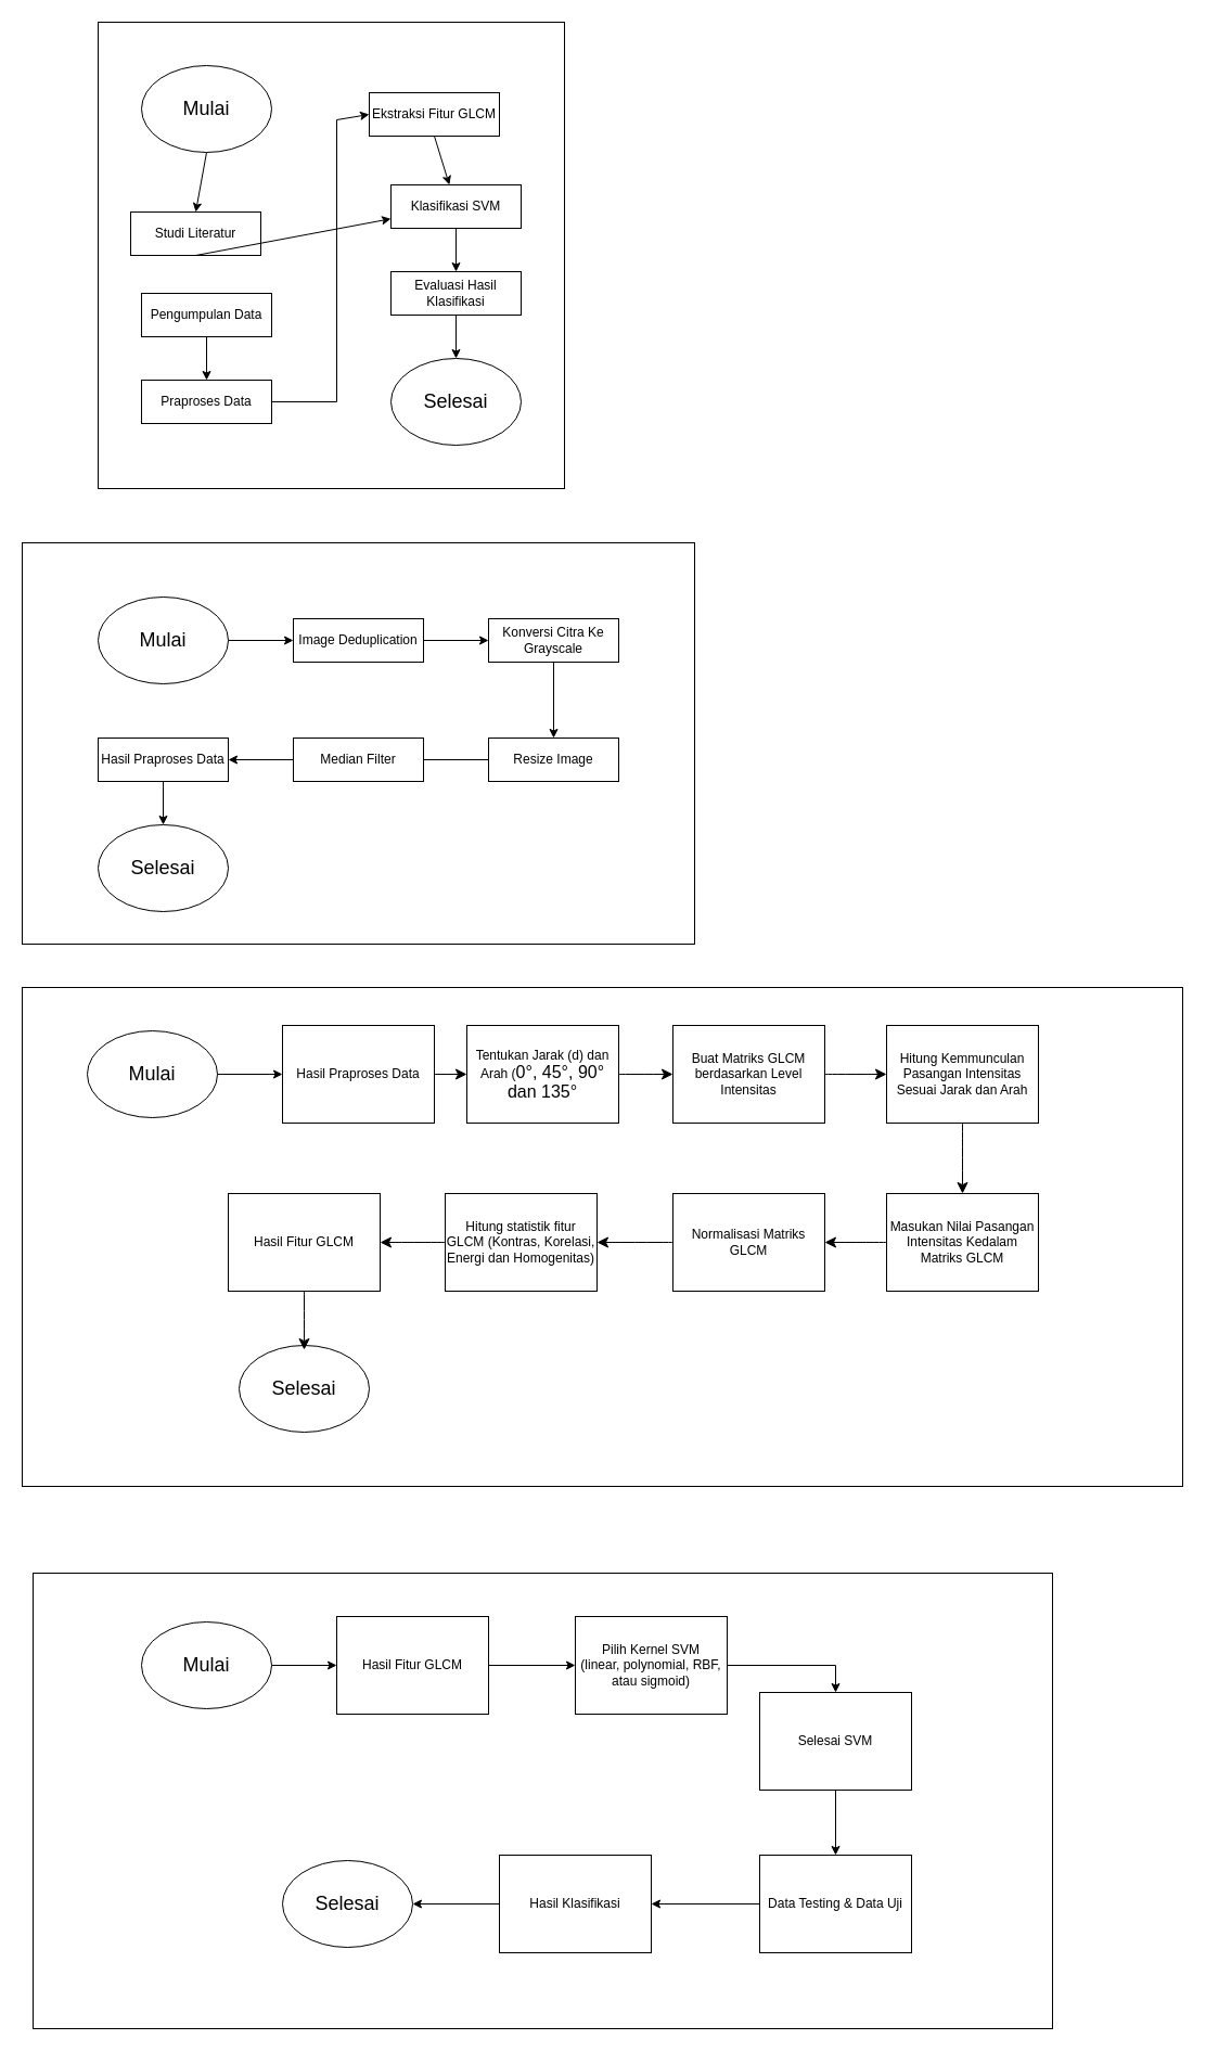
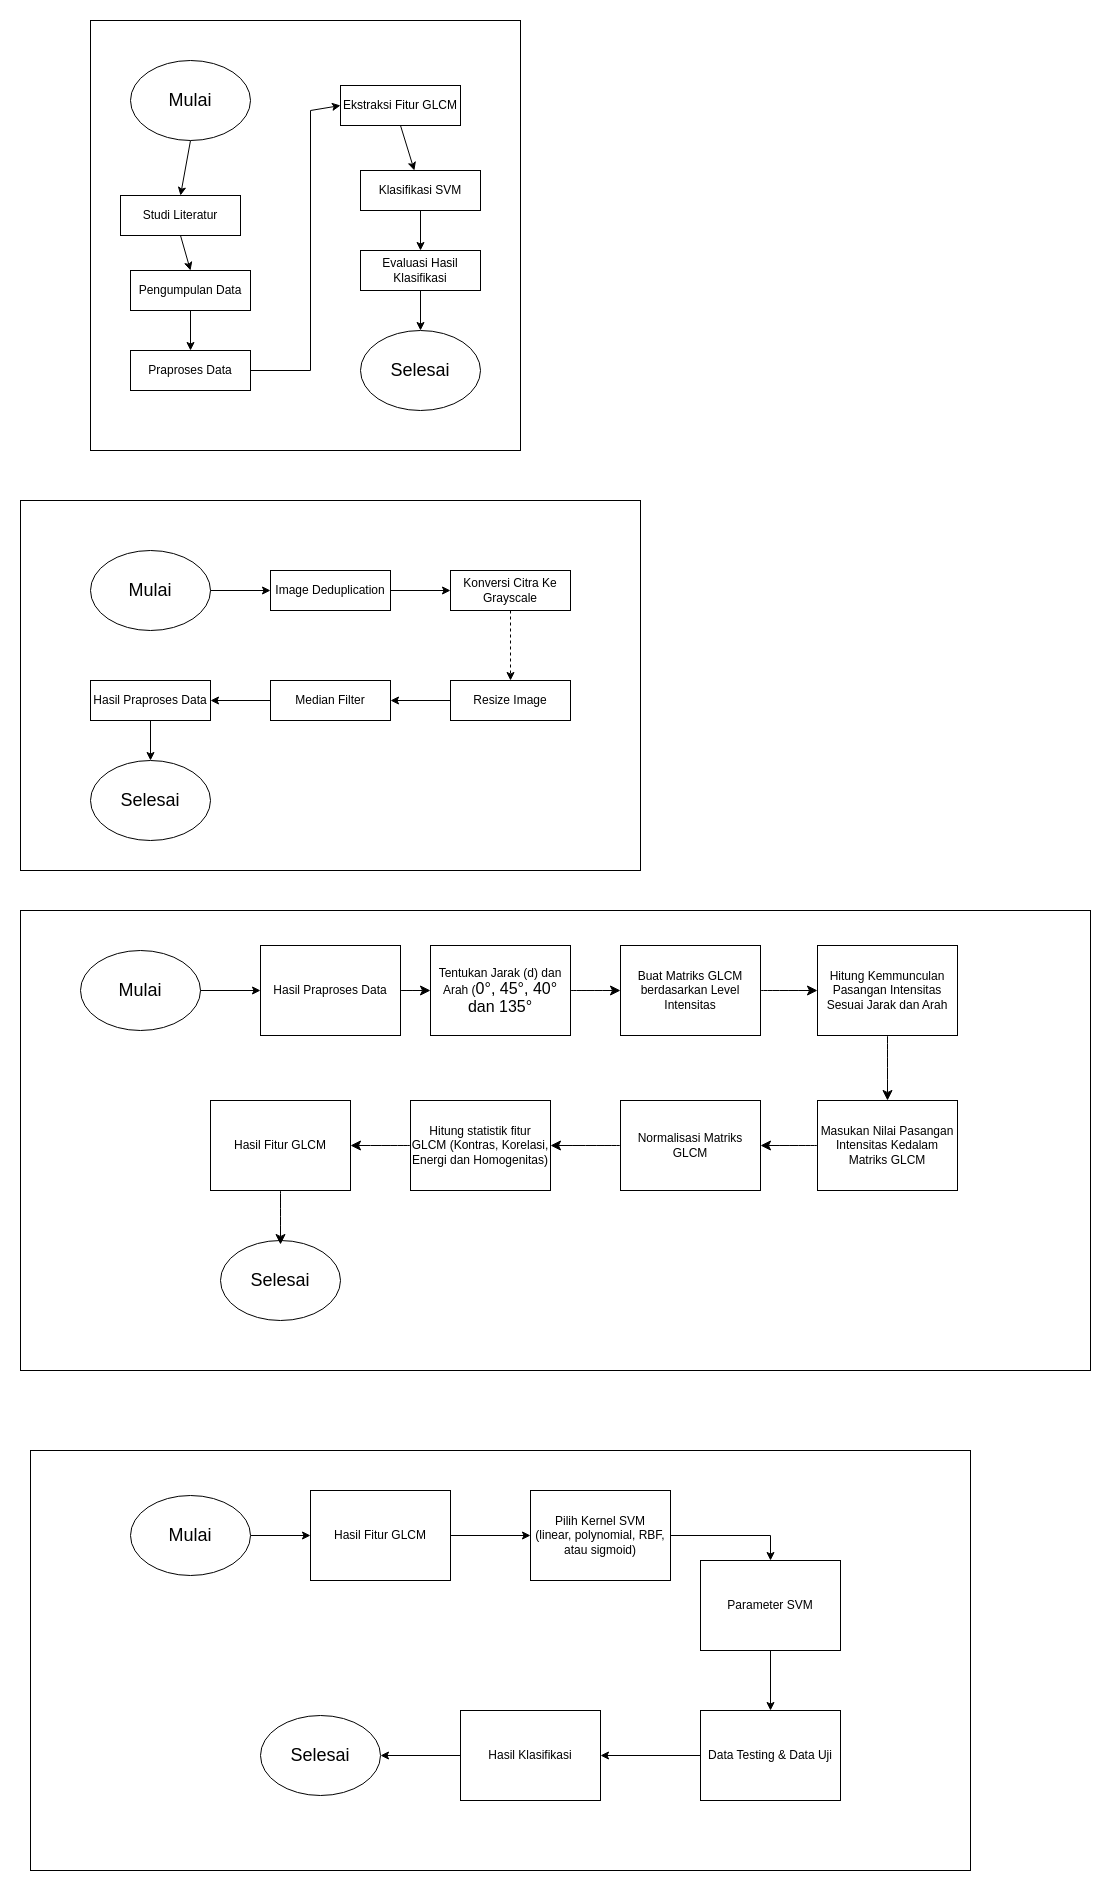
- <mxCell id="13" value="" style="endArrow=classic;html=1;rounded=0;exitX=0.5;exitY=1;exitDx=0;exitDy=0;" parent="1" source="6" target="8" edge="1"><mxGeometry width="50" height="50" relative="1" as="geometry"><mxPoint x="200" y="150" as="sourcePoint" /><mxPoint x="200" y="190" as="targetPoint" /></mxGeometry></mxCell>
+ <mxCell id="13" value="" style="endArrow=classic;html=1;rounded=0;exitX=0.5;exitY=1;exitDx=0;exitDy=0;entryX=0.5;entryY=0;entryDx=0;entryDy=0;" parent="1" source="6" target="11" edge="1"><mxGeometry width="50" height="50" relative="1" as="geometry"><mxPoint x="200" y="150" as="sourcePoint" /><mxPoint x="200" y="190" as="targetPoint" /></mxGeometry></mxCell>
- <mxCell id="30" value="" style="endArrow=classic;html=1;rounded=0;exitX=0.5;exitY=1;exitDx=0;exitDy=0;entryX=0.5;entryY=0;entryDx=0;entryDy=0;" parent="1" source="23" target="25" edge="1"><mxGeometry width="50" height="50" relative="1" as="geometry"><mxPoint x="270" y="630" as="sourcePoint" /><mxPoint x="310" y="630" as="targetPoint" /></mxGeometry></mxCell>
+ <mxCell id="30" value="" style="endArrow=classic;html=1;rounded=0;exitX=0.5;exitY=1;exitDx=0;exitDy=0;entryX=0.5;entryY=0;entryDx=0;entryDy=0;dashed=1;" parent="1" source="23" target="25" edge="1"><mxGeometry width="50" height="50" relative="1" as="geometry"><mxPoint x="270" y="630" as="sourcePoint" /><mxPoint x="310" y="630" as="targetPoint" /></mxGeometry></mxCell>
- <mxCell id="31" value="" style="endArrow=none;html=1;rounded=0;exitX=0;exitY=0.5;exitDx=0;exitDy=0;entryX=1;entryY=0.5;entryDx=0;entryDy=0;" parent="1" source="25" target="26" edge="1"><mxGeometry width="50" height="50" relative="1" as="geometry"><mxPoint x="280" y="640" as="sourcePoint" /><mxPoint x="390" y="700" as="targetPoint" /></mxGeometry></mxCell>
+ <mxCell id="31" value="" style="endArrow=classic;html=1;rounded=0;exitX=0;exitY=0.5;exitDx=0;exitDy=0;entryX=1;entryY=0.5;entryDx=0;entryDy=0;" parent="1" source="25" target="26" edge="1"><mxGeometry width="50" height="50" relative="1" as="geometry"><mxPoint x="280" y="640" as="sourcePoint" /><mxPoint x="390" y="700" as="targetPoint" /></mxGeometry></mxCell>
- <mxCell id="37" value="Tentukan Jarak (d) dan Arah (&lt;span style=&quot;font-size:12.0pt;line-height:107%;&lt;br/&gt;font-family:&amp;quot;Times New Roman&amp;quot;,serif;mso-fareast-font-family:Calibri;mso-fareast-theme-font:&lt;br/&gt;minor-latin;mso-ansi-language:EN-ID;mso-fareast-language:EN-US;mso-bidi-language:&lt;br/&gt;AR-SA&quot;&gt;0°, 45°, 90° dan 135°&lt;/span&gt;" style="rounded=0;whiteSpace=wrap;html=1;" parent="1" vertex="1"><mxGeometry x="430" y="945" width="140" height="90" as="geometry" /></mxCell>
+ <mxCell id="37" value="Tentukan Jarak (d) dan Arah (&lt;span style=&quot;font-size:12.0pt;line-height:107%;&lt;br/&gt;font-family:&amp;quot;Times New Roman&amp;quot;,serif;mso-fareast-font-family:Calibri;mso-fareast-theme-font:&lt;br/&gt;minor-latin;mso-ansi-language:EN-ID;mso-fareast-language:EN-US;mso-bidi-language:&lt;br/&gt;AR-SA&quot;&gt;0°, 45°, 40° dan 135°&lt;/span&gt;" style="rounded=0;whiteSpace=wrap;html=1;" parent="1" vertex="1"><mxGeometry x="430" y="945" width="140" height="90" as="geometry" /></mxCell>
- <mxCell id="65" value="Selesai SVM" style="rounded=0;whiteSpace=wrap;html=1;" vertex="1" parent="1"><mxGeometry x="700" y="1560" width="140" height="90" as="geometry" /></mxCell>
+ <mxCell id="65" value="Parameter SVM" style="rounded=0;whiteSpace=wrap;html=1;" vertex="1" parent="1"><mxGeometry x="700" y="1560" width="140" height="90" as="geometry" /></mxCell>
